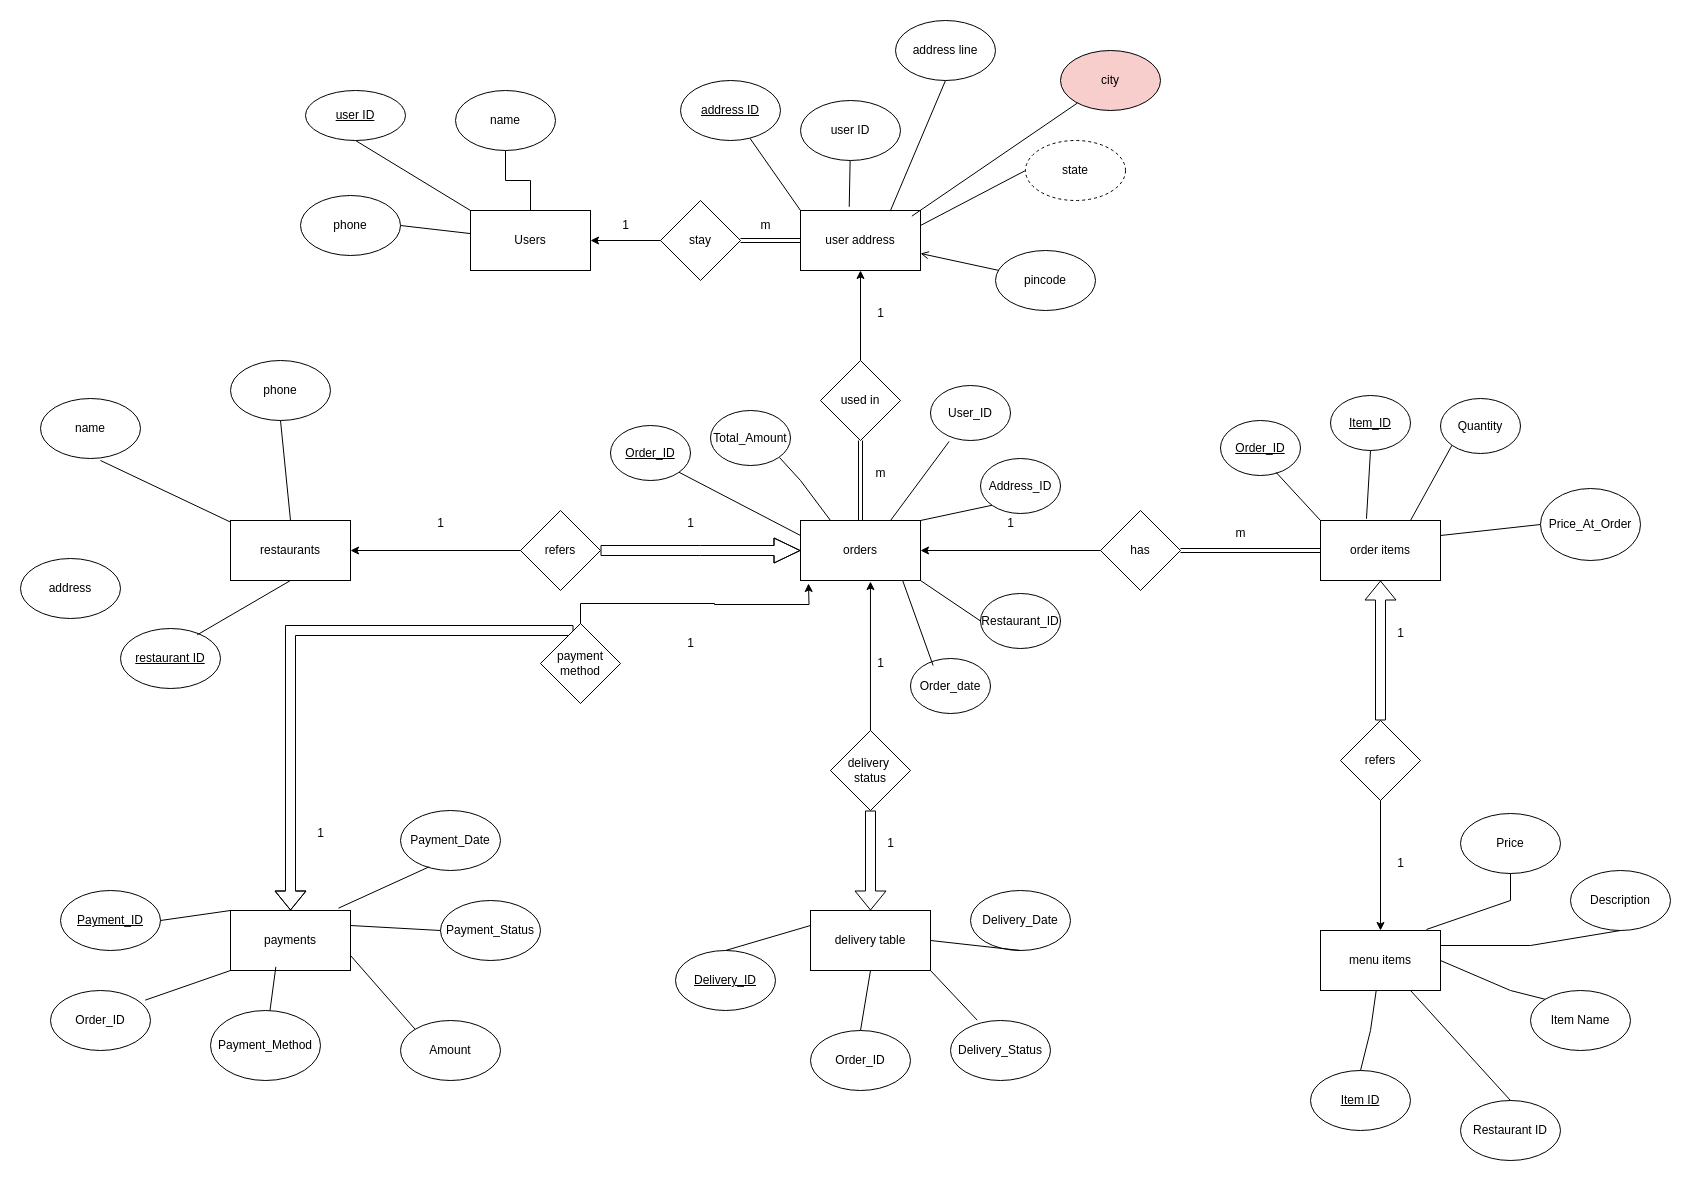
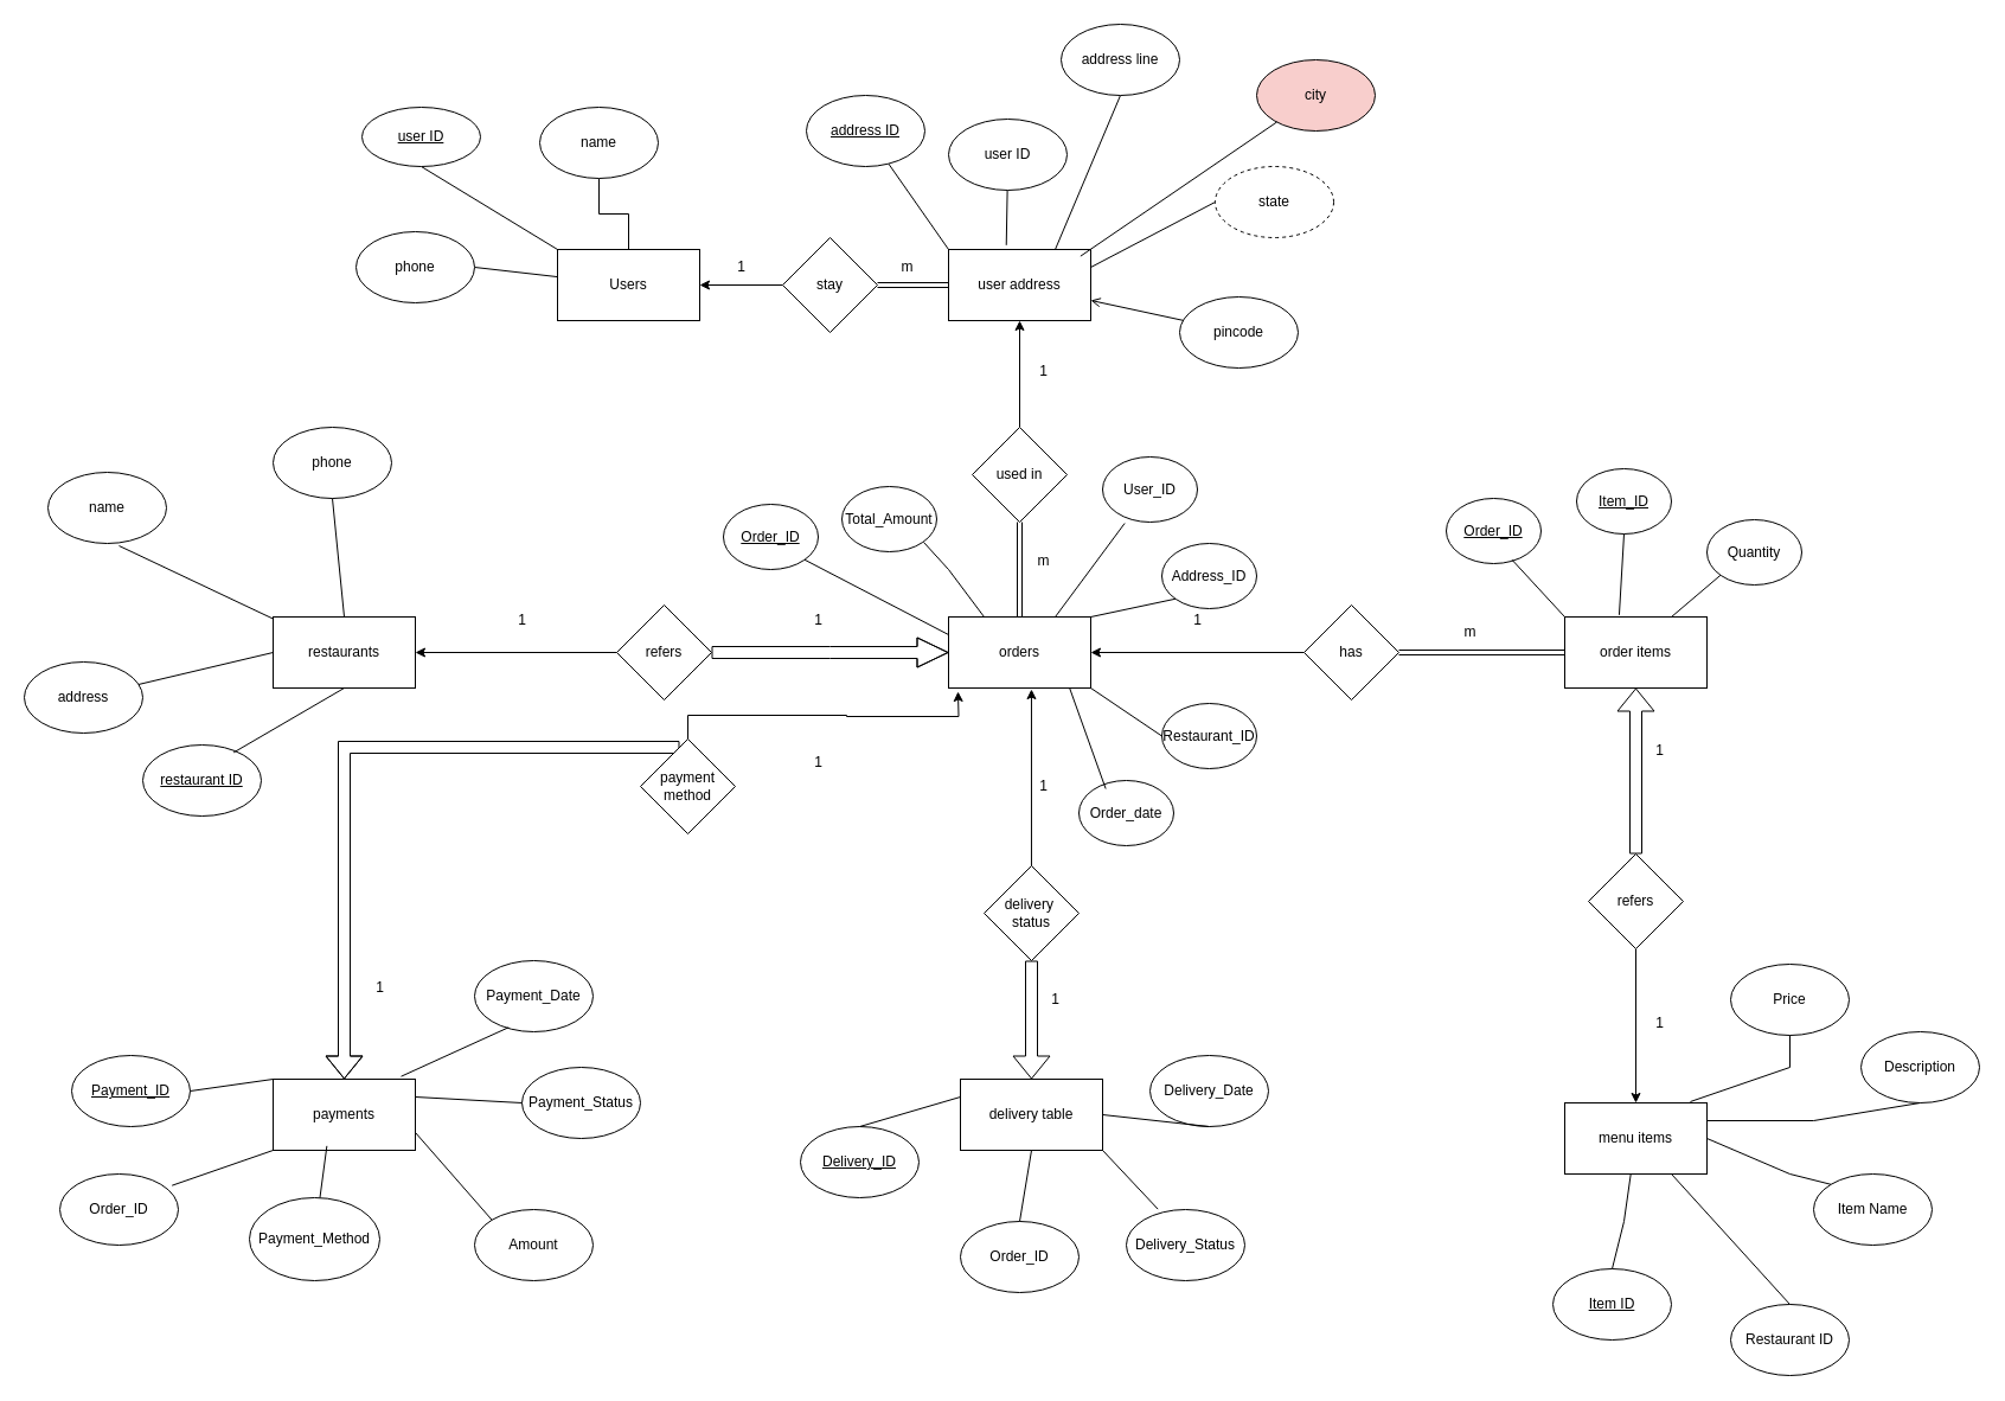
- <mxCell id="94" value="Quantity" style="ellipse;whiteSpace=wrap;html=1;" parent="1" vertex="1"><mxGeometry x="1440" y="398" width="80" height="55" as="geometry" /></mxCell>
+ <mxCell id="94" value="Quantity" style="ellipse;whiteSpace=wrap;html=1;" parent="1" vertex="1"><mxGeometry x="1440" y="438" width="80" height="55" as="geometry" /></mxCell>
- <mxCell id="93" value="Price_At_Order" style="ellipse;whiteSpace=wrap;html=1;" parent="1" vertex="1"><mxGeometry x="1540" y="488" width="100" height="72" as="geometry" /></mxCell>
- <mxCell id="99" value="" style="endArrow=none;html=1;rounded=0;exitX=0;exitY=0.5;exitDx=0;exitDy=0;entryX=1;entryY=0.25;entryDx=0;entryDy=0;" parent="1" source="93" target="7" edge="1"><mxGeometry width="50" height="50" relative="1" as="geometry"><mxPoint x="1461" y="455" as="sourcePoint" /><mxPoint x="1420" y="530" as="targetPoint" /><Array as="points" /></mxGeometry></mxCell>
+ <mxCell id="74" value="" style="endArrow=none;html=1;rounded=0;entryX=0;entryY=0.5;entryDx=0;entryDy=0;" parent="1" source="63" target="6" edge="1"><mxGeometry width="50" height="50" relative="1" as="geometry"><mxPoint x="140" y="550" as="sourcePoint" /><mxPoint x="190" y="500" as="targetPoint" /><Array as="points" /></mxGeometry></mxCell>
